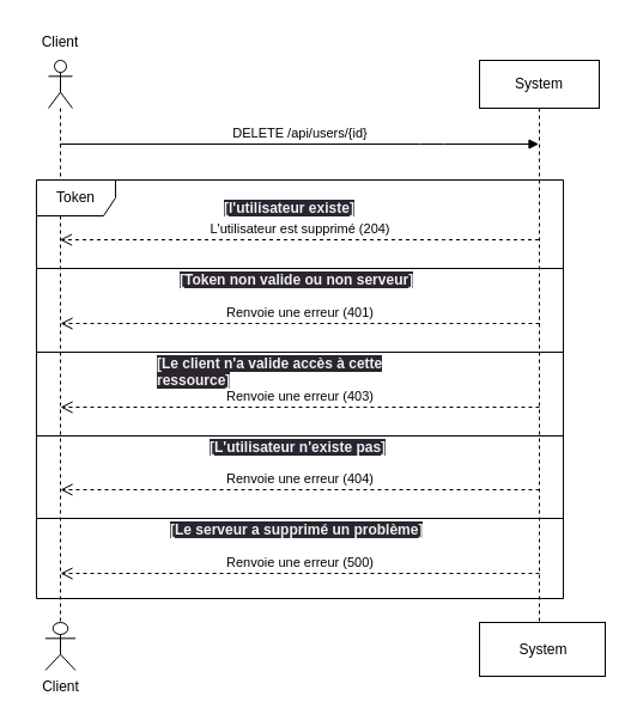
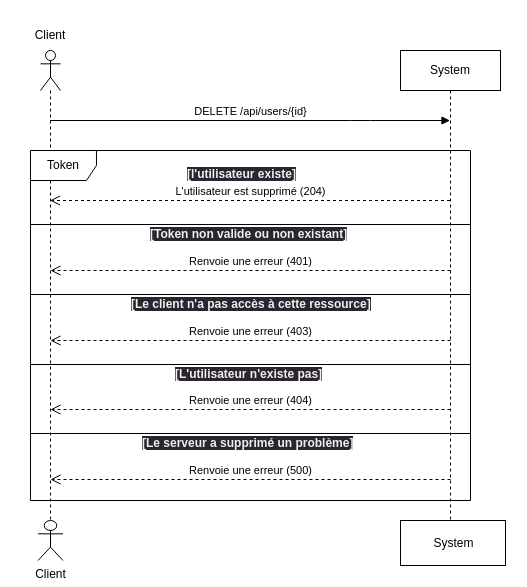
- <mxCell id="17" value="&lt;span style=&quot;color: rgb(240, 240, 240); font-family: Helvetica; font-size: 12px; font-style: normal; font-variant-ligatures: normal; font-variant-caps: normal; font-weight: 700; letter-spacing: normal; orphans: 2; text-align: center; text-indent: 0px; text-transform: none; widows: 2; word-spacing: 0px; -webkit-text-stroke-width: 0px; background-color: rgb(42, 37, 47); text-decoration-thickness: initial; text-decoration-style: initial; text-decoration-color: initial; float: none; display: inline !important;&quot;&gt;[Token non valide ou non serveur]&lt;/span&gt;" style="text;whiteSpace=wrap;html=1;" parent="1" vertex="1"><mxGeometry x="148.12" y="220" width="203.75" height="40" as="geometry" /></mxCell>
+ <mxCell id="17" value="&lt;span style=&quot;color: rgb(240, 240, 240); font-family: Helvetica; font-size: 12px; font-style: normal; font-variant-ligatures: normal; font-variant-caps: normal; font-weight: 700; letter-spacing: normal; orphans: 2; text-align: center; text-indent: 0px; text-transform: none; widows: 2; word-spacing: 0px; -webkit-text-stroke-width: 0px; background-color: rgb(42, 37, 47); text-decoration-thickness: initial; text-decoration-style: initial; text-decoration-color: initial; float: none; display: inline !important;&quot;&gt;[Token non valide ou non existant]&lt;/span&gt;" style="text;whiteSpace=wrap;html=1;" parent="1" vertex="1"><mxGeometry x="148.12" y="220" width="203.75" height="40" as="geometry" /></mxCell>
- <mxCell id="20" value="&lt;span style=&quot;color: rgb(240, 240, 240); font-family: Helvetica; font-size: 12px; font-style: normal; font-variant-ligatures: normal; font-variant-caps: normal; font-weight: 700; letter-spacing: normal; orphans: 2; text-align: center; text-indent: 0px; text-transform: none; widows: 2; word-spacing: 0px; -webkit-text-stroke-width: 0px; background-color: rgb(42, 37, 47); text-decoration-thickness: initial; text-decoration-style: initial; text-decoration-color: initial; float: none; display: inline !important;&quot;&gt;[Le client n'a valide accès à cette ressource]&lt;/span&gt;" style="text;whiteSpace=wrap;html=1;" parent="1" vertex="1"><mxGeometry x="129.05" y="290" width="241.89" height="40" as="geometry" /></mxCell>
+ <mxCell id="20" value="&lt;span style=&quot;color: rgb(240, 240, 240); font-family: Helvetica; font-size: 12px; font-style: normal; font-variant-ligatures: normal; font-variant-caps: normal; font-weight: 700; letter-spacing: normal; orphans: 2; text-align: center; text-indent: 0px; text-transform: none; widows: 2; word-spacing: 0px; -webkit-text-stroke-width: 0px; background-color: rgb(42, 37, 47); text-decoration-thickness: initial; text-decoration-style: initial; text-decoration-color: initial; float: none; display: inline !important;&quot;&gt;[Le client n'a pas accès à cette ressource]&lt;/span&gt;" style="text;whiteSpace=wrap;html=1;" parent="1" vertex="1"><mxGeometry x="129.05" y="290" width="241.89" height="40" as="geometry" /></mxCell>
